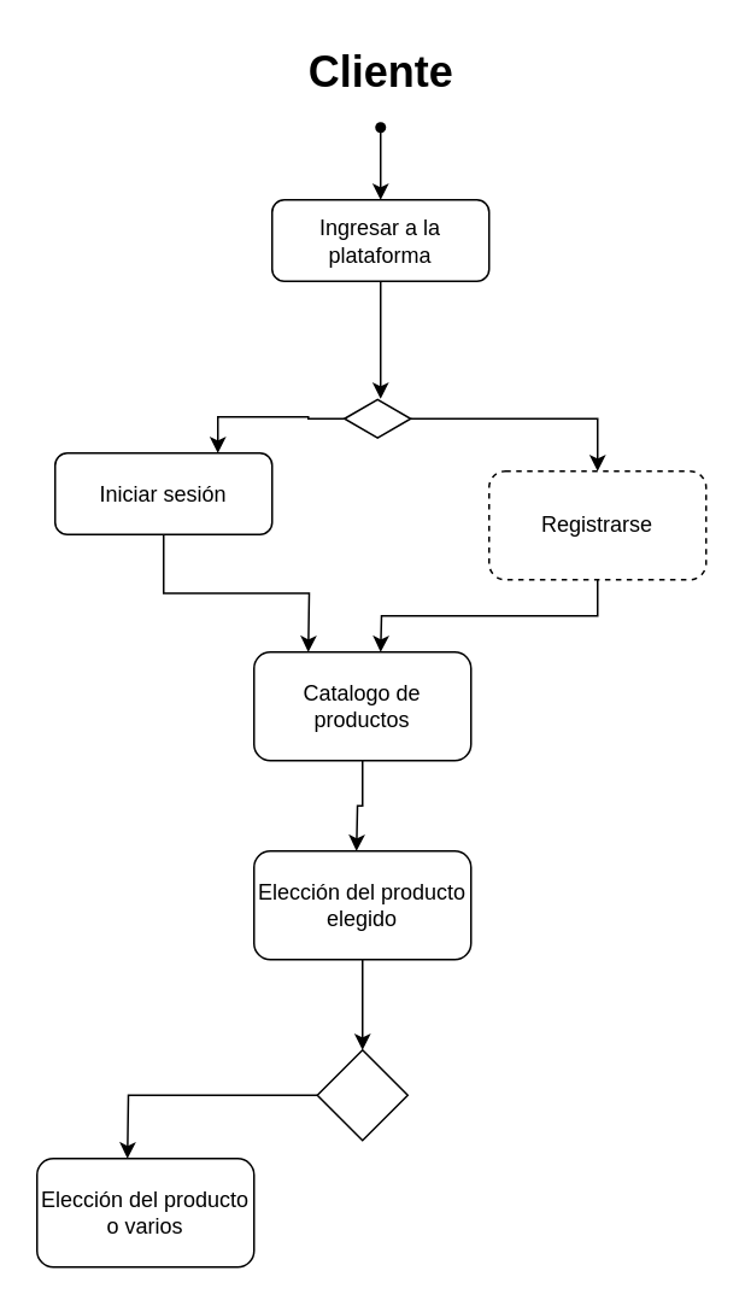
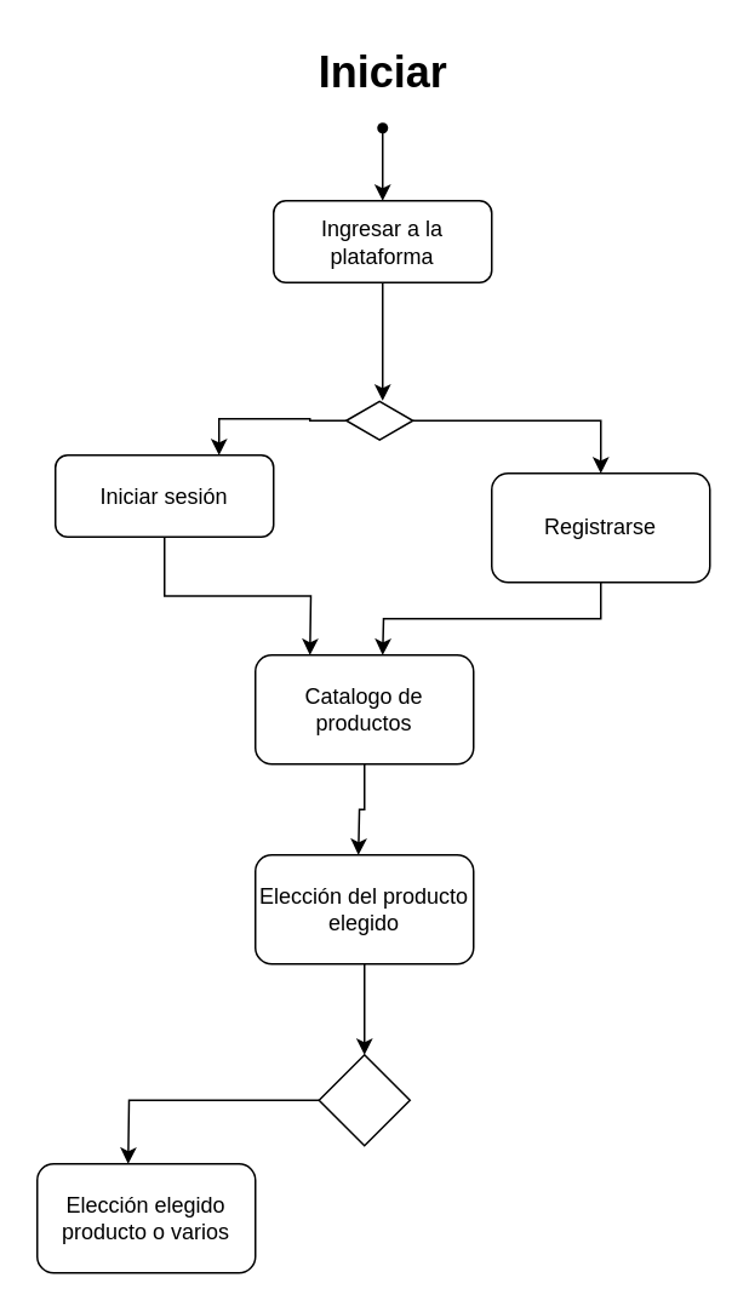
- <mxCell id="13" value="&lt;font style=&quot;vertical-align: inherit&quot;&gt;&lt;font style=&quot;vertical-align: inherit&quot;&gt;Cliente&lt;/font&gt;&lt;/font&gt;" style="text;strokeColor=none;fillColor=none;html=1;fontSize=24;fontStyle=1;verticalAlign=middle;align=center;" vertex="1" parent="1"><mxGeometry x="160" y="20" width="100" height="40" as="geometry" /></mxCell>
+ <mxCell id="13" value="&lt;font style=&quot;vertical-align: inherit&quot;&gt;&lt;font style=&quot;vertical-align: inherit&quot;&gt;Iniciar&lt;/font&gt;&lt;/font&gt;" style="text;strokeColor=none;fillColor=none;html=1;fontSize=24;fontStyle=1;verticalAlign=middle;align=center;" vertex="1" parent="1"><mxGeometry x="160" y="20" width="100" height="40" as="geometry" /></mxCell>
- <mxCell id="12" value="&lt;font style=&quot;vertical-align: inherit&quot;&gt;&lt;font style=&quot;vertical-align: inherit&quot;&gt;&lt;font style=&quot;vertical-align: inherit&quot;&gt;&lt;font style=&quot;vertical-align: inherit&quot;&gt;Registrarse&lt;/font&gt;&lt;/font&gt;&lt;/font&gt;&lt;/font&gt;" style="rounded=1;whiteSpace=wrap;html=1;dashed=1;" vertex="1" parent="1"><mxGeometry x="270" y="260" width="120" height="60" as="geometry" /></mxCell>
+ <mxCell id="12" value="&lt;font style=&quot;vertical-align: inherit&quot;&gt;&lt;font style=&quot;vertical-align: inherit&quot;&gt;&lt;font style=&quot;vertical-align: inherit&quot;&gt;&lt;font style=&quot;vertical-align: inherit&quot;&gt;Registrarse&lt;/font&gt;&lt;/font&gt;&lt;/font&gt;&lt;/font&gt;" style="rounded=1;whiteSpace=wrap;html=1;" vertex="1" parent="1"><mxGeometry x="270" y="260" width="120" height="60" as="geometry" /></mxCell>
- <mxCell id="20" value="Elección del producto o varios" style="rounded=1;whiteSpace=wrap;html=1;" vertex="1" parent="1"><mxGeometry x="20" y="640" width="120" height="60" as="geometry" /></mxCell>
+ <mxCell id="20" value="Elección elegido producto o varios" style="rounded=1;whiteSpace=wrap;html=1;" vertex="1" parent="1"><mxGeometry x="20" y="640" width="120" height="60" as="geometry" /></mxCell>
